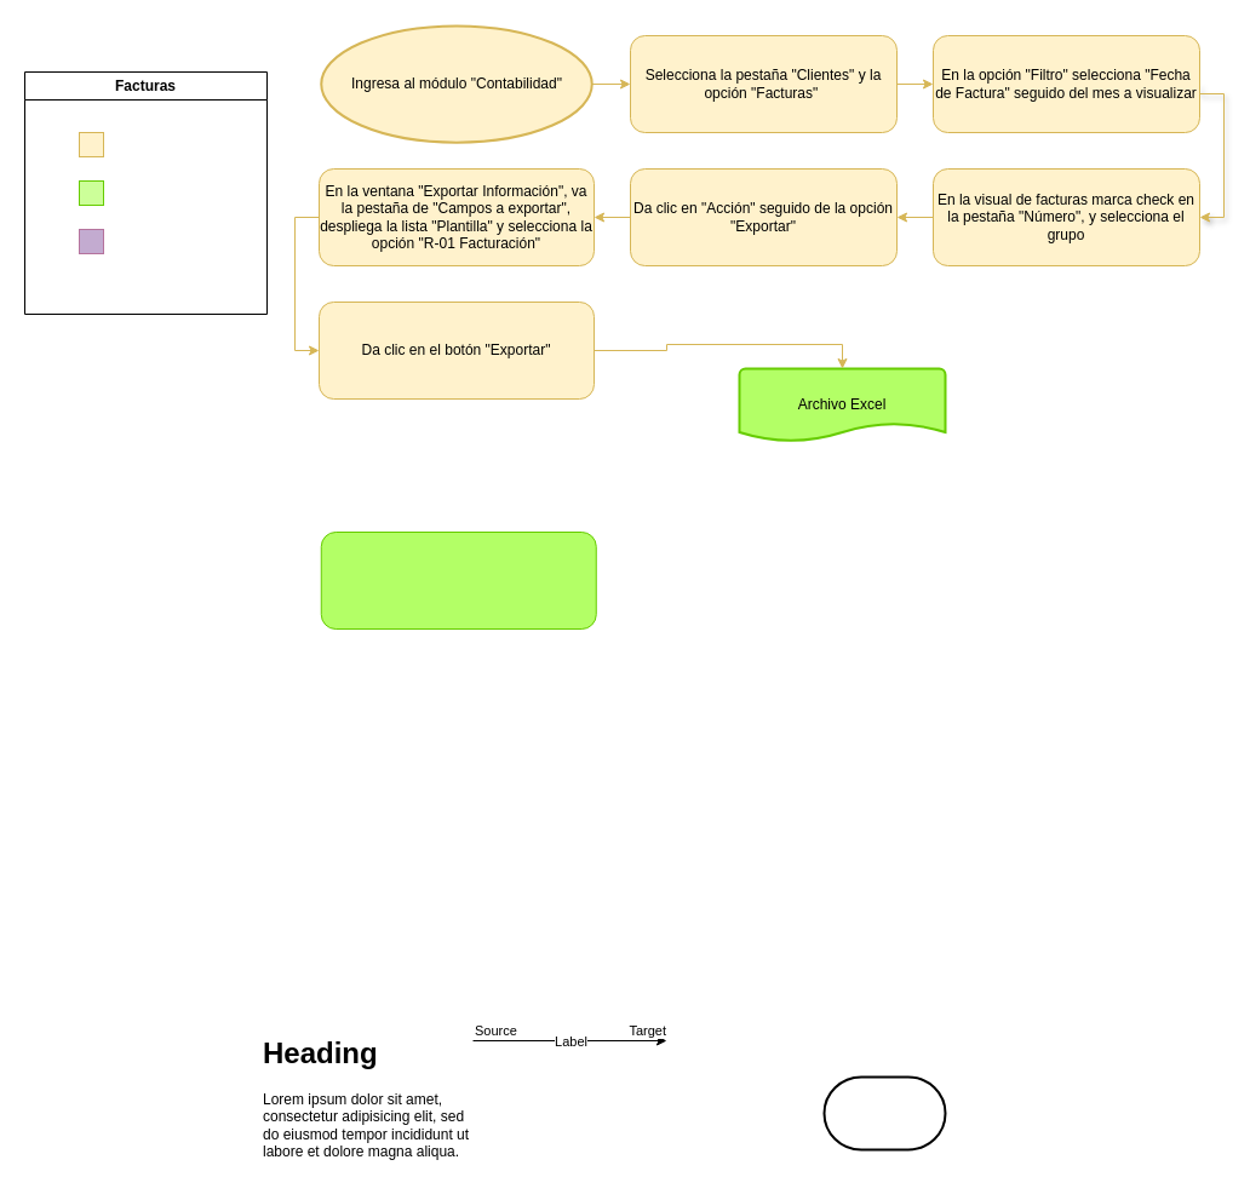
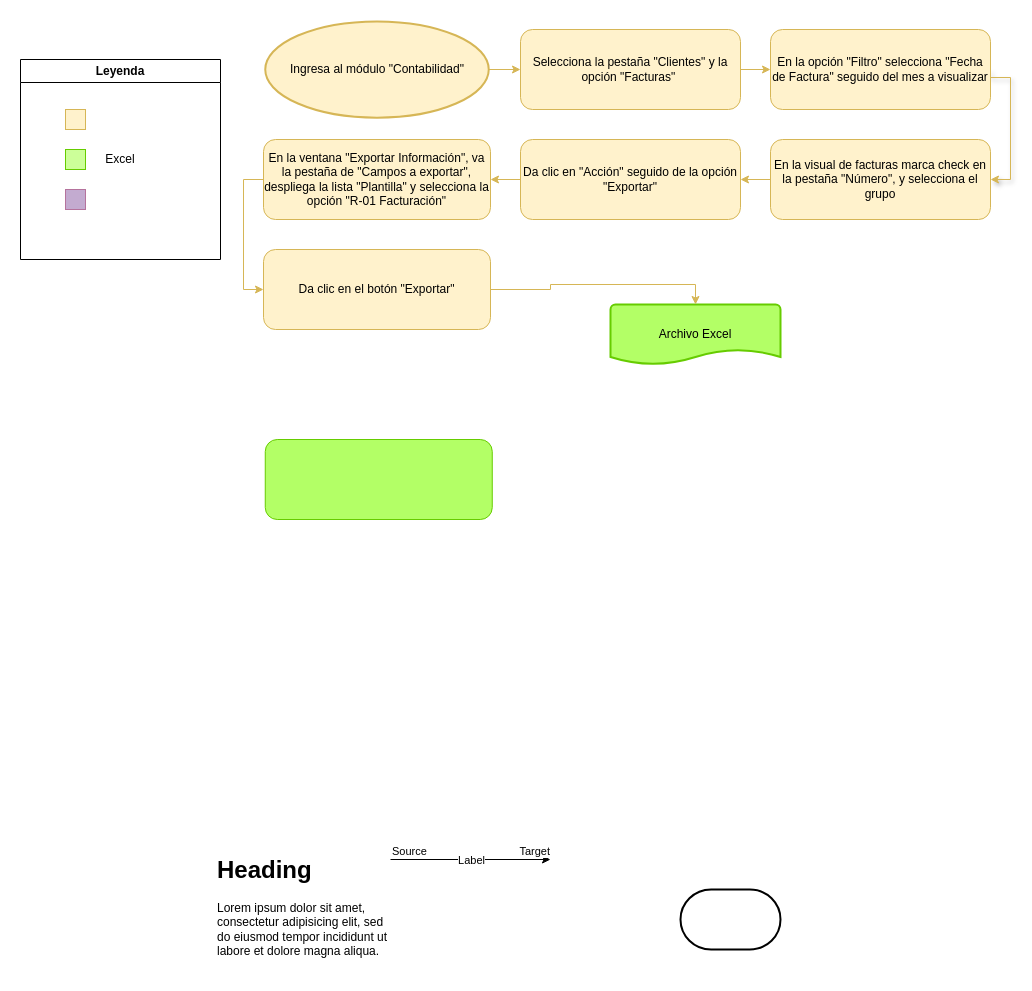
- <mxCell id="20" value="Facturas" style="swimlane;whiteSpace=wrap;html=1;" vertex="1" parent="1"><mxGeometry x="20" y="59" width="200" height="200" as="geometry" /></mxCell>
+ <mxCell id="20" value="Leyenda" style="swimlane;whiteSpace=wrap;html=1;" vertex="1" parent="1"><mxGeometry x="20" y="59" width="200" height="200" as="geometry" /></mxCell>
+ <mxCell id="23" value="Excel" style="text;strokeColor=none;align=center;fillColor=none;html=1;verticalAlign=middle;whiteSpace=wrap;rounded=0;" vertex="1" parent="20"><mxGeometry x="70" y="85" width="60" height="30" as="geometry" /></mxCell>
